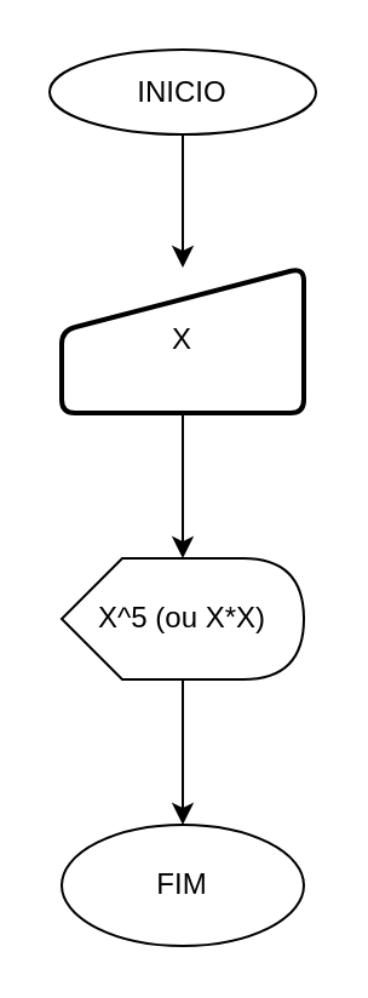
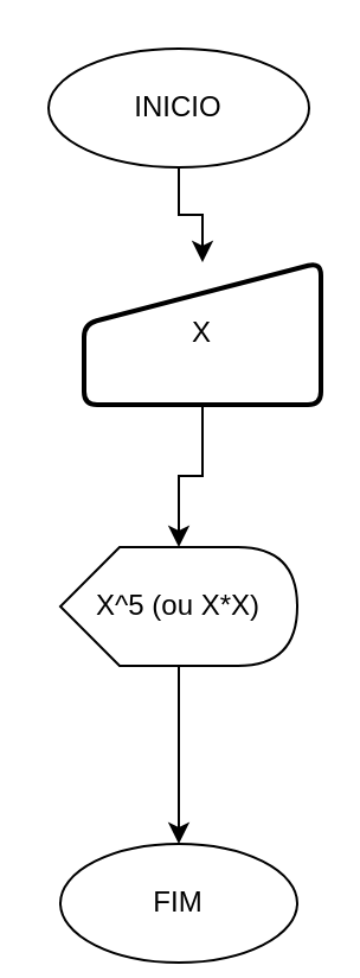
- <mxCell id="3" value="INICIO" style="ellipse;whiteSpace=wrap;html=1;" parent="1" vertex="1"><mxGeometry x="20" y="20" width="110" height="35" as="geometry" /></mxCell>
+ <mxCell id="3" value="INICIO" style="ellipse;whiteSpace=wrap;html=1;" parent="1" vertex="1"><mxGeometry x="20" y="20" width="110" height="50" as="geometry" /></mxCell>
- <mxCell id="8" value="X" style="html=1;strokeWidth=2;shape=manualInput;whiteSpace=wrap;rounded=1;size=26;arcSize=11;" vertex="1" parent="1"><mxGeometry x="25" y="110" width="100" height="60" as="geometry" /></mxCell>
+ <mxCell id="8" value="X" style="html=1;strokeWidth=2;shape=manualInput;whiteSpace=wrap;rounded=1;size=26;arcSize=11;" vertex="1" parent="1"><mxGeometry x="35" y="110" width="100" height="60" as="geometry" /></mxCell>
- <mxCell id="6" value="FIM" style="ellipse;whiteSpace=wrap;html=1;" parent="1" vertex="1"><mxGeometry x="25" y="340" width="100" height="50" as="geometry" /></mxCell>
+ <mxCell id="6" value="FIM" style="ellipse;whiteSpace=wrap;html=1;" parent="1" vertex="1"><mxGeometry x="25" y="355" width="100" height="50" as="geometry" /></mxCell>
